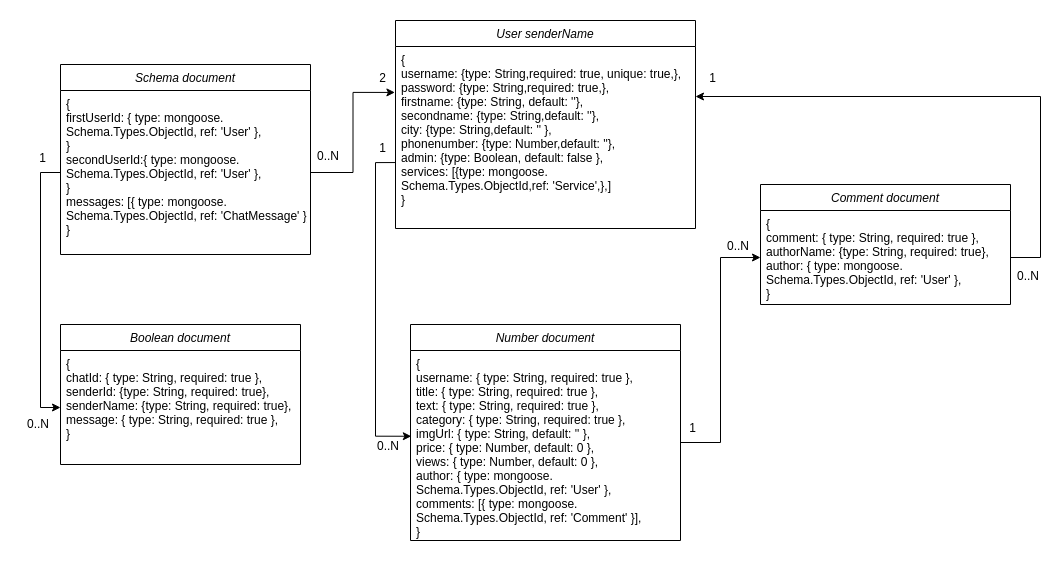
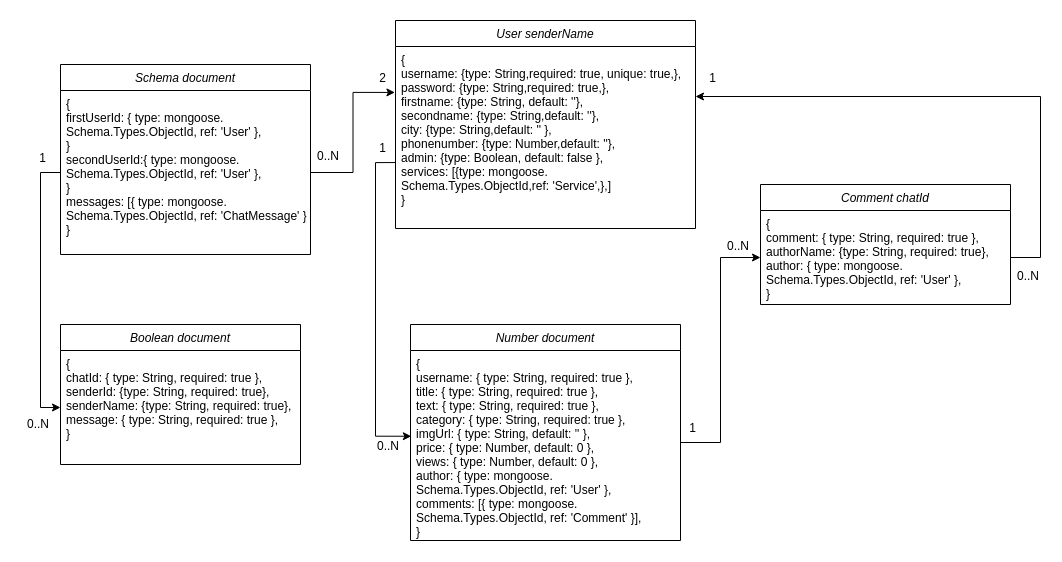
- <mxCell id="6" value="Comment document" style="swimlane;fontStyle=2;align=center;verticalAlign=top;childLayout=stackLayout;horizontal=1;startSize=26;horizontalStack=0;resizeParent=1;resizeLast=0;collapsible=1;marginBottom=0;rounded=0;shadow=0;strokeWidth=1;" parent="1" vertex="1"><mxGeometry x="760" y="184" width="250" height="120" as="geometry"><mxRectangle x="340" y="380" width="170" height="26" as="alternateBounds" /></mxGeometry></mxCell>
+ <mxCell id="6" value="Comment chatId" style="swimlane;fontStyle=2;align=center;verticalAlign=top;childLayout=stackLayout;horizontal=1;startSize=26;horizontalStack=0;resizeParent=1;resizeLast=0;collapsible=1;marginBottom=0;rounded=0;shadow=0;strokeWidth=1;" parent="1" vertex="1"><mxGeometry x="760" y="184" width="250" height="120" as="geometry"><mxRectangle x="340" y="380" width="170" height="26" as="alternateBounds" /></mxGeometry></mxCell>
